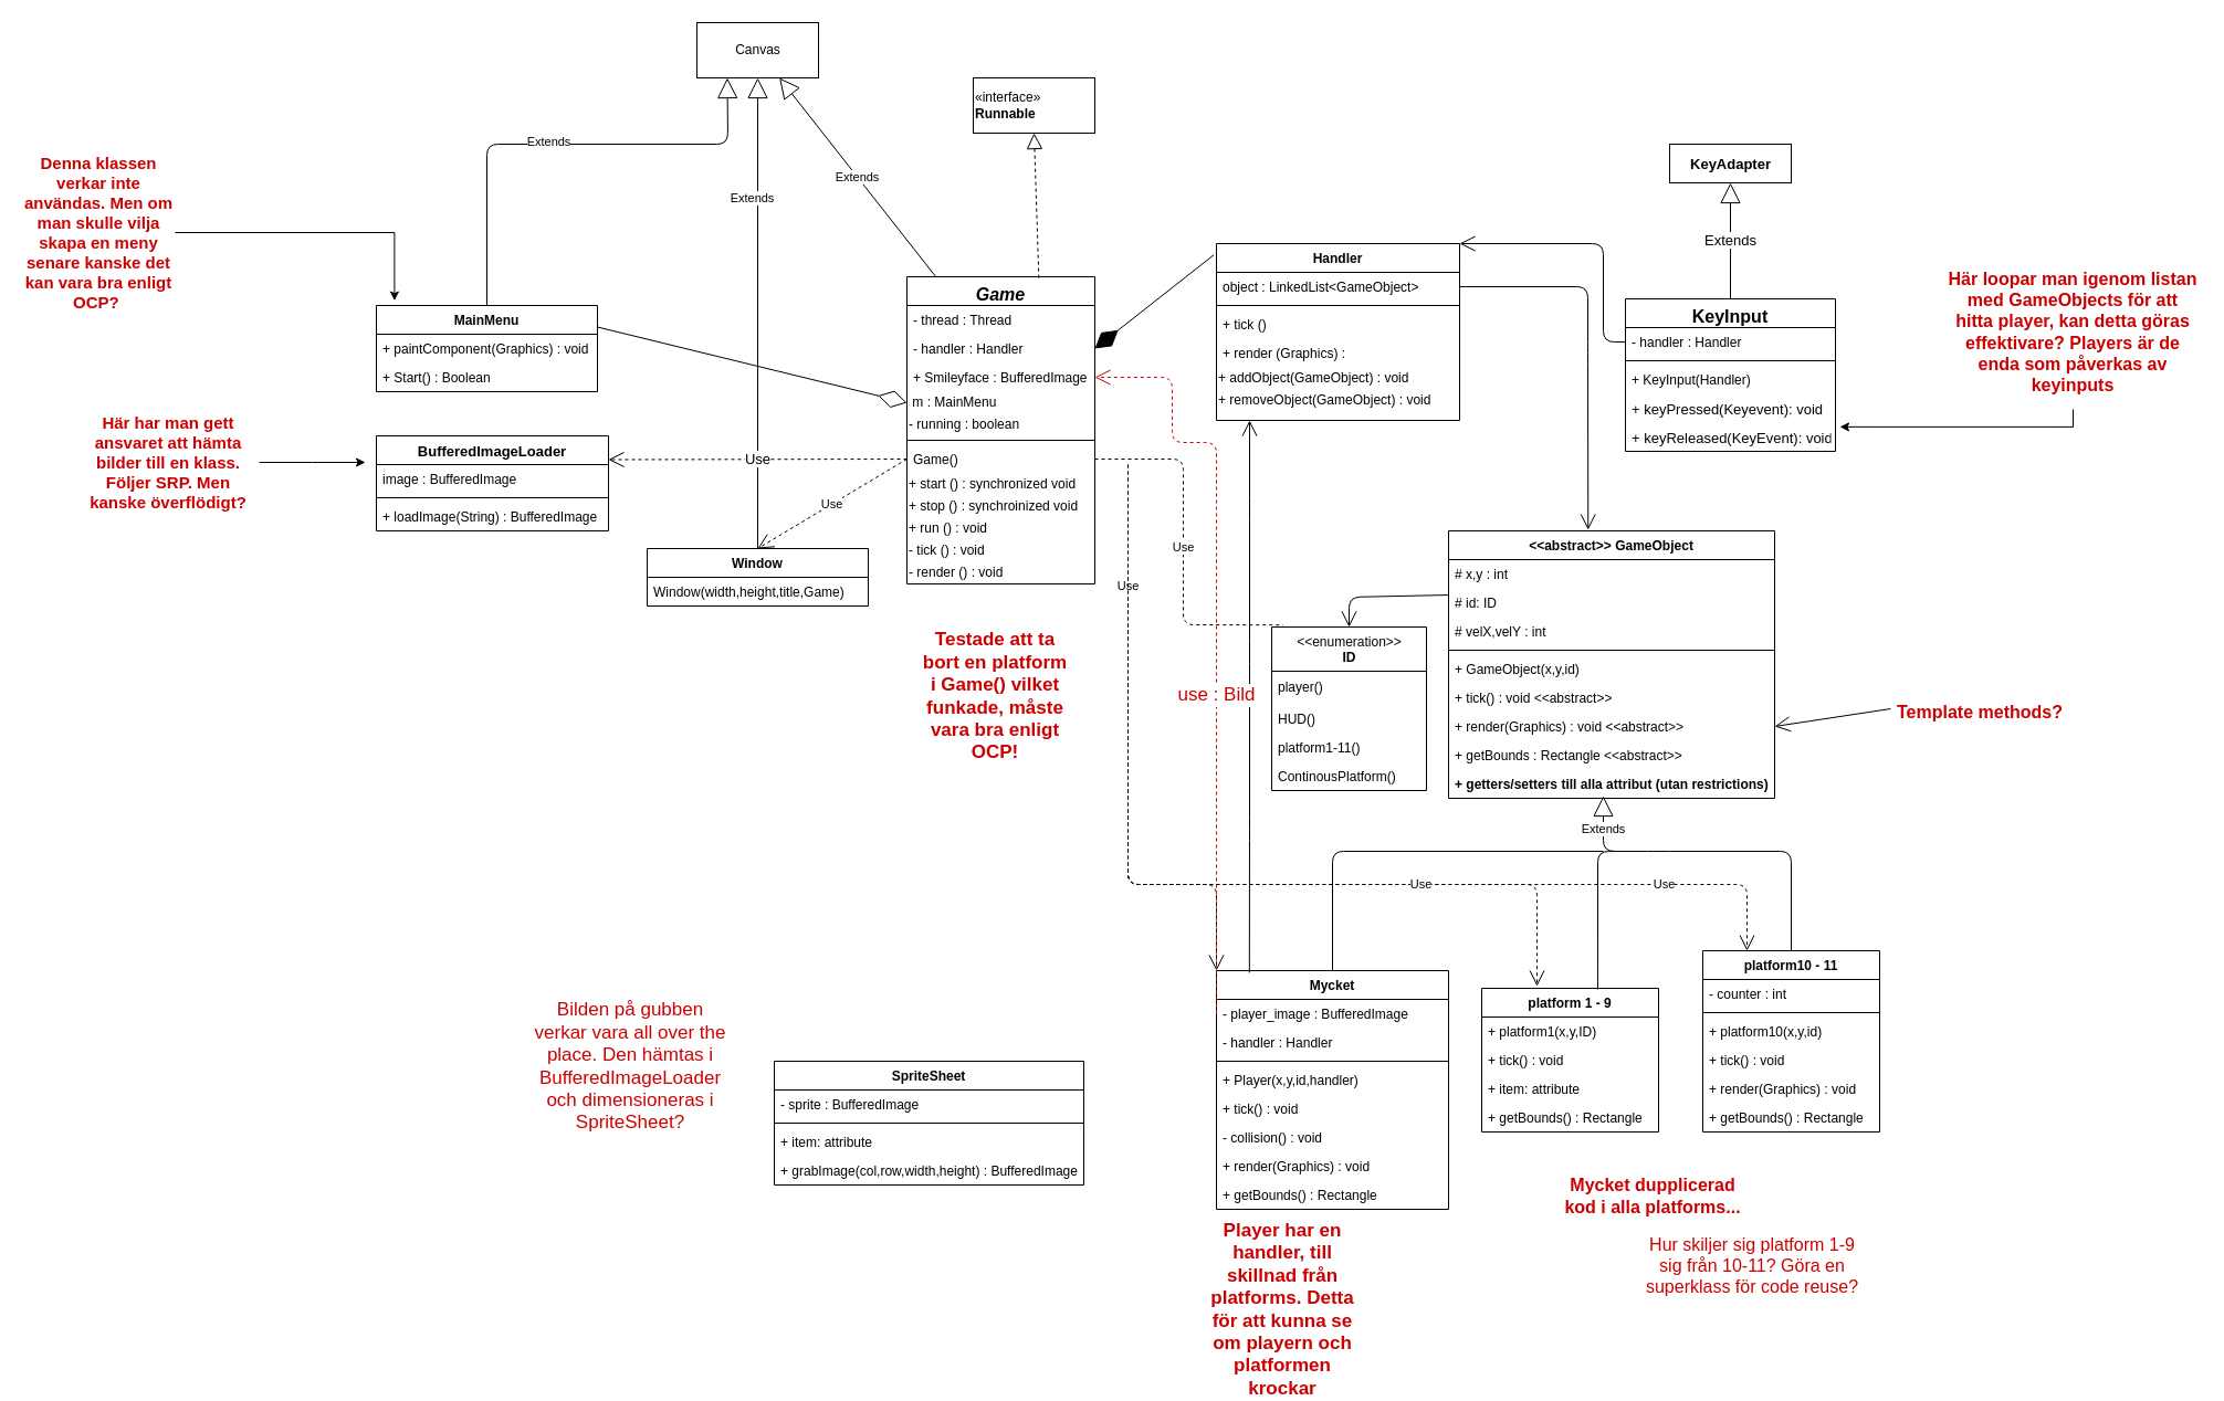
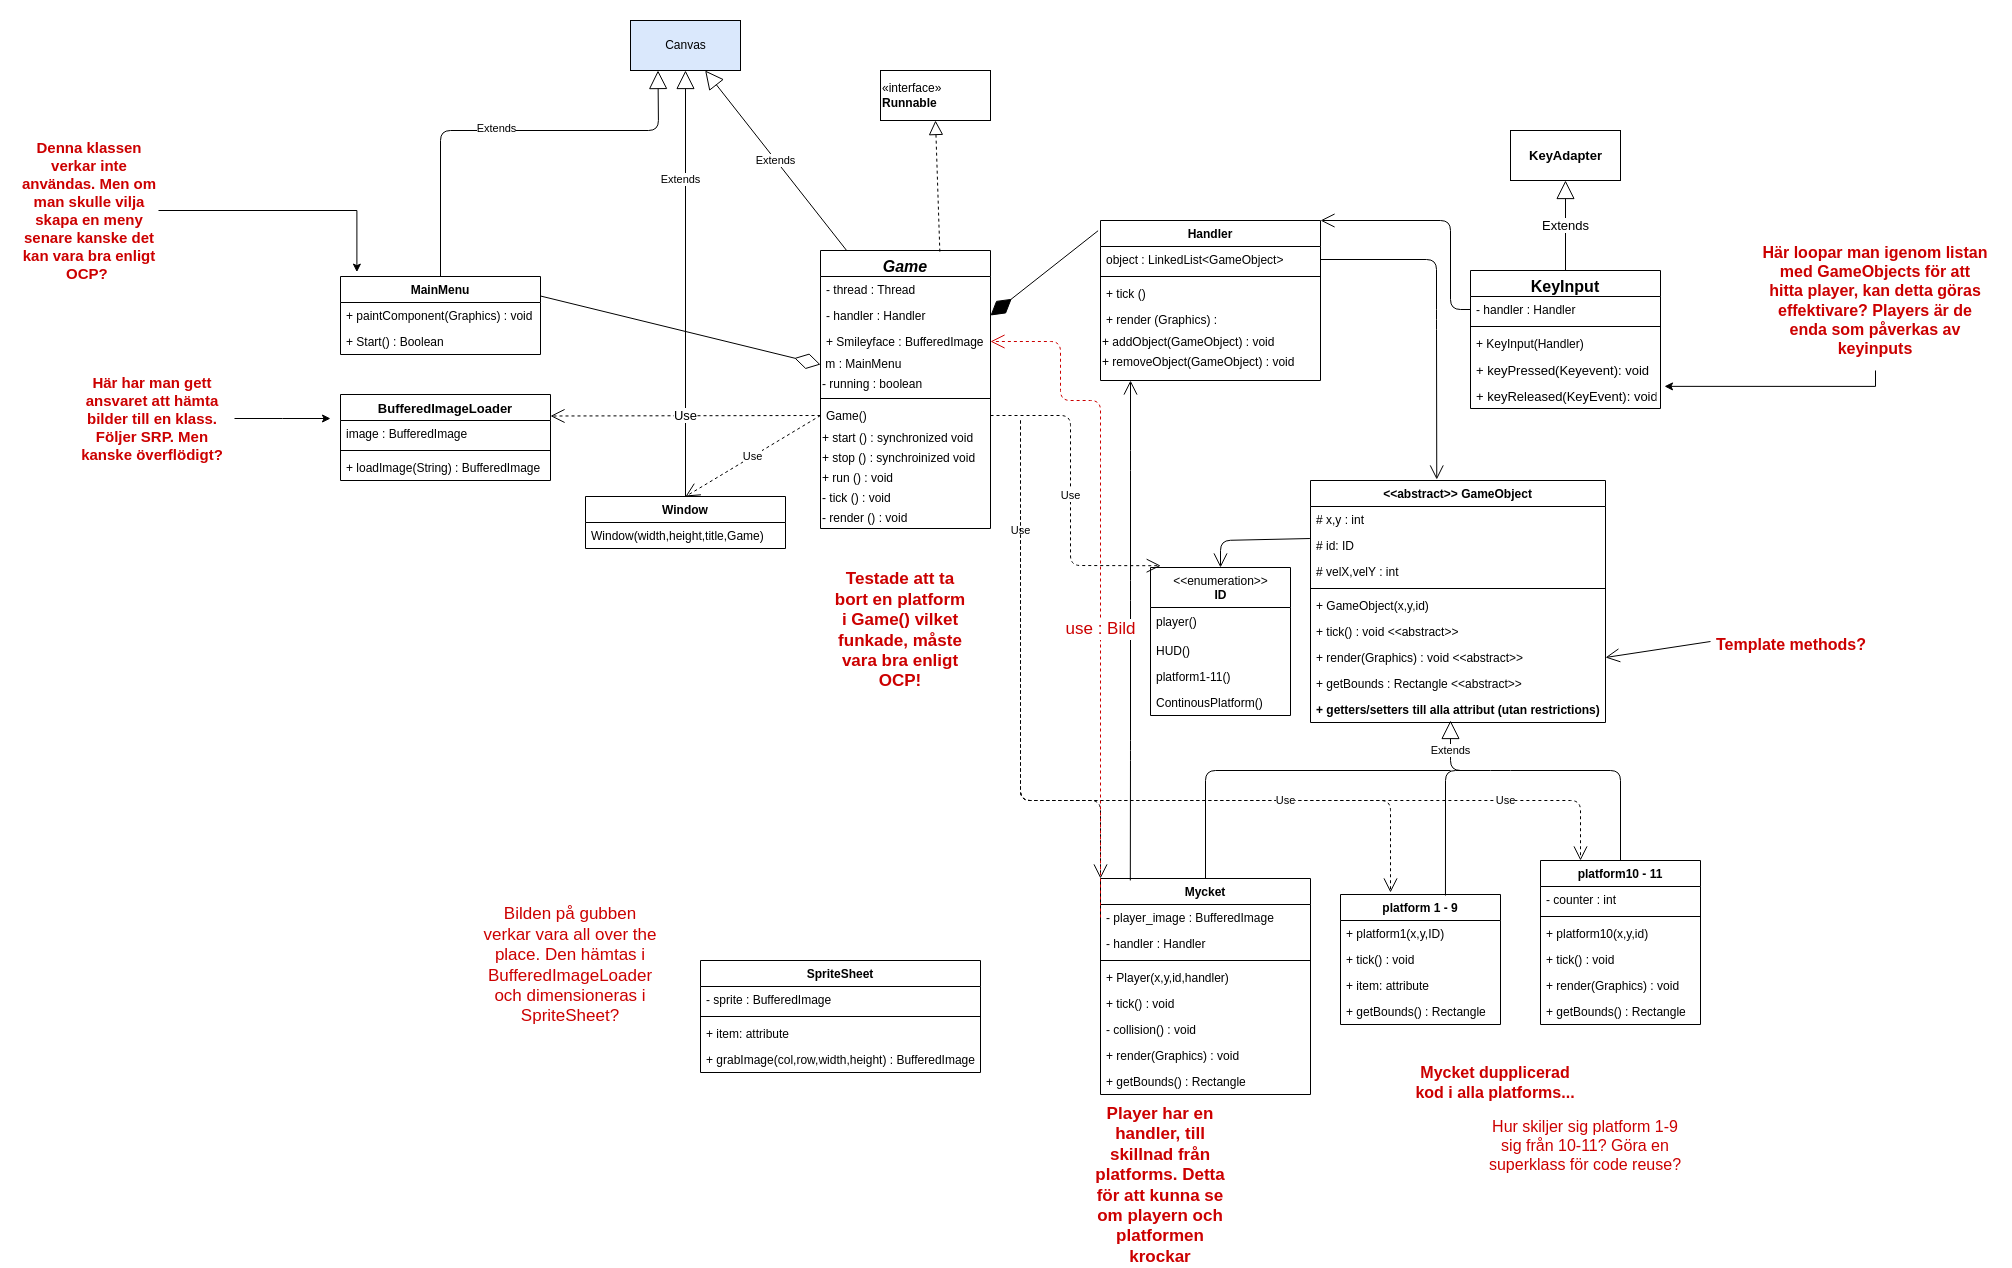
- <mxCell id="38" value="Canvas" style="html=1;" vertex="1" parent="1"><mxGeometry x="630" y="20" width="110" height="50" as="geometry" /></mxCell>
+ <mxCell id="38" value="Canvas" style="html=1;fillColor=#dae8fc;" vertex="1" parent="1"><mxGeometry x="630" y="20" width="110" height="50" as="geometry" /></mxCell>
- <mxCell id="97" value="KeyAdapter" style="html=1;fontSize=13;fontColor=#000000;align=center;fontStyle=1" vertex="1" parent="1"><mxGeometry x="1510" y="130" width="110" height="35" as="geometry" /></mxCell>
+ <mxCell id="97" value="KeyAdapter" style="html=1;fontSize=13;fontColor=#000000;align=center;fontStyle=1" vertex="1" parent="1"><mxGeometry x="1510" width="110" height="50" as="geometry" y="130" /></mxCell>
- <mxCell id="83" value="Use" style="endArrow=none;endSize=12;dashed=1;html=1;entryX=0.073;entryY=-0.012;entryDx=0;entryDy=0;entryPerimeter=0;exitX=1;exitY=0.5;exitDx=0;exitDy=0;" edge="1" parent="1" source="9" target="32"><mxGeometry width="160" relative="1" as="geometry"><mxPoint x="990" y="420" as="sourcePoint" /><mxPoint x="1260" y="530" as="targetPoint" /><Array as="points"><mxPoint x="1070" y="415" /><mxPoint x="1070" y="565" /></Array></mxGeometry></mxCell>
+ <mxCell id="83" value="Use" style="endArrow=open;endSize=12;dashed=1;html=1;entryX=0.073;entryY=-0.012;entryDx=0;entryDy=0;entryPerimeter=0;exitX=1;exitY=0.5;exitDx=0;exitDy=0;" edge="1" parent="1" source="9" target="32"><mxGeometry width="160" relative="1" as="geometry"><mxPoint x="990" y="420" as="sourcePoint" /><mxPoint x="1260" y="530" as="targetPoint" /><Array as="points"><mxPoint x="1070" y="415" /><mxPoint x="1070" y="565" /></Array></mxGeometry></mxCell>
